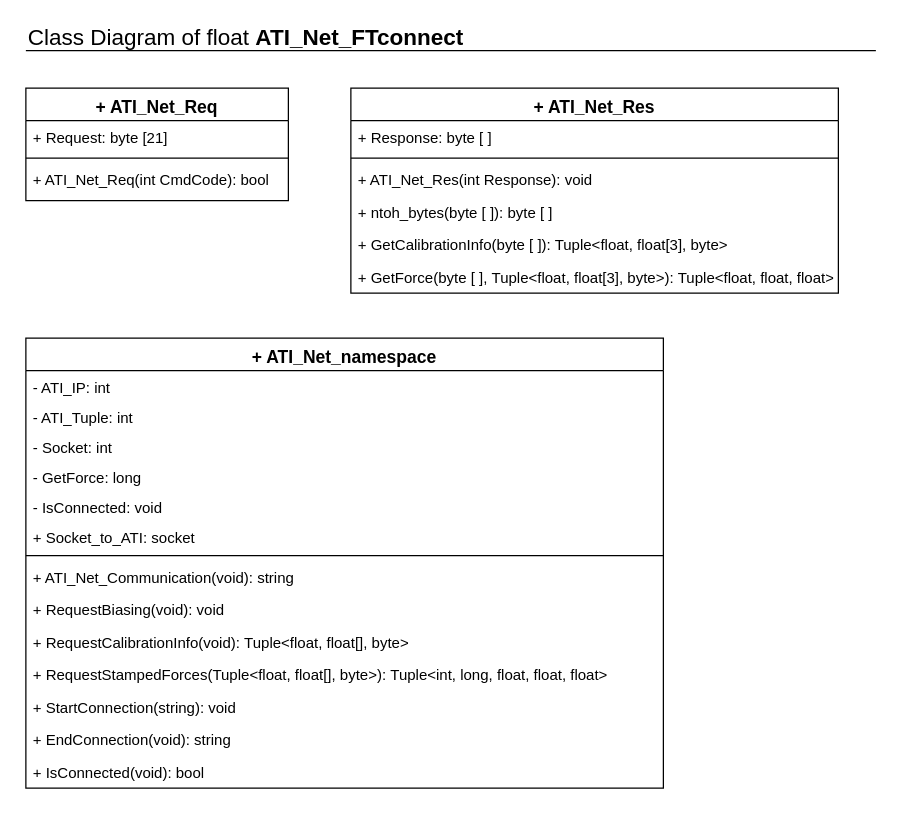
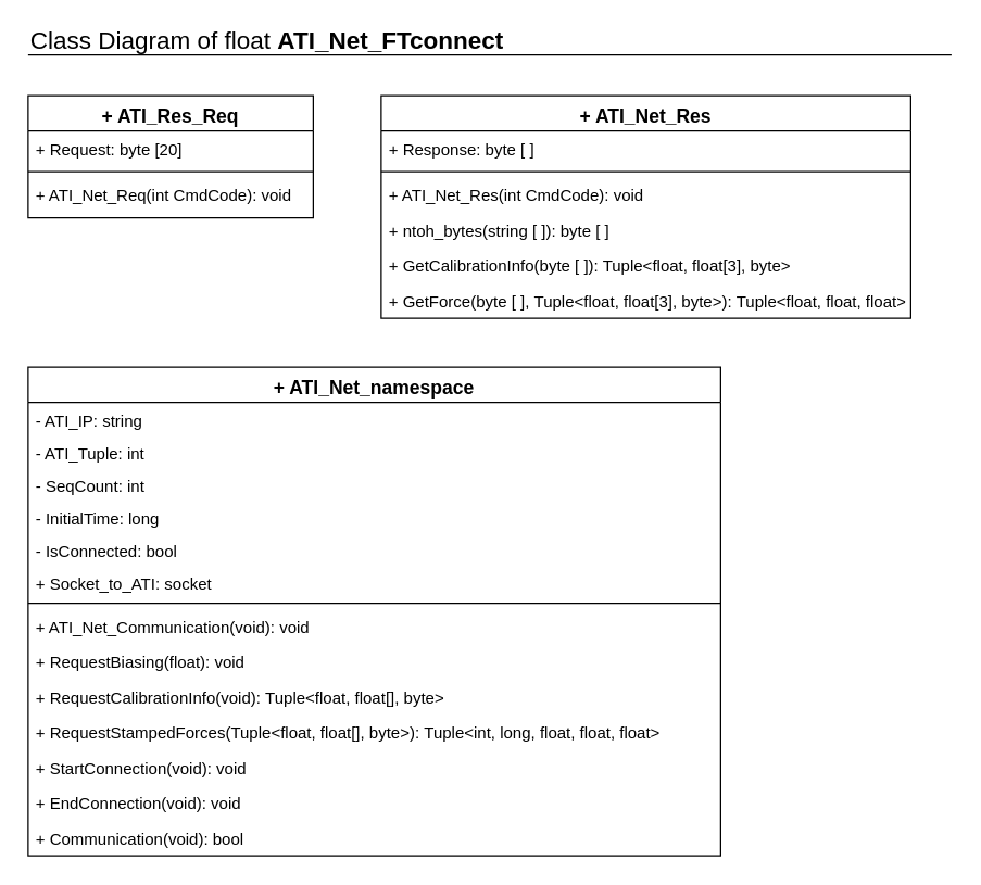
- <mxCell id="4" value="+ ATI_Net_Req" style="swimlane;fontStyle=1;align=center;verticalAlign=top;childLayout=stackLayout;horizontal=1;startSize=26;horizontalStack=0;resizeParent=1;resizeParentMax=0;resizeLast=0;collapsible=1;marginBottom=0;fontSize=14;" parent="1" vertex="1"><mxGeometry x="20" y="70" width="210" height="90" as="geometry"><mxRectangle x="20" y="50" width="110" height="26" as="alternateBounds" /></mxGeometry></mxCell>
+ <mxCell id="4" value="+ ATI_Res_Req" style="swimlane;fontStyle=1;align=center;verticalAlign=top;childLayout=stackLayout;horizontal=1;startSize=26;horizontalStack=0;resizeParent=1;resizeParentMax=0;resizeLast=0;collapsible=1;marginBottom=0;fontSize=14;" parent="1" vertex="1"><mxGeometry x="20" y="70" width="210" height="90" as="geometry"><mxRectangle x="20" y="50" width="110" height="26" as="alternateBounds" /></mxGeometry></mxCell>
- <mxCell id="5" value="+ Request: byte [21]" style="text;strokeColor=none;fillColor=none;align=left;verticalAlign=top;spacingLeft=4;spacingRight=4;overflow=hidden;rotatable=0;points=[[0,0.5],[1,0.5]];portConstraint=eastwest;" parent="4" vertex="1"><mxGeometry y="26" width="210" height="26" as="geometry" /></mxCell>
+ <mxCell id="5" value="+ Request: byte [20]" style="text;strokeColor=none;fillColor=none;align=left;verticalAlign=top;spacingLeft=4;spacingRight=4;overflow=hidden;rotatable=0;points=[[0,0.5],[1,0.5]];portConstraint=eastwest;" parent="4" vertex="1"><mxGeometry y="26" width="210" height="26" as="geometry" /></mxCell>
- <mxCell id="7" value="+ ATI_Net_Req(int CmdCode): bool" style="text;strokeColor=none;fillColor=none;align=left;verticalAlign=top;spacingLeft=4;spacingRight=4;overflow=hidden;rotatable=0;points=[[0,0.5],[1,0.5]];portConstraint=eastwest;" parent="4" vertex="1"><mxGeometry y="60" width="210" height="30" as="geometry" /></mxCell>
+ <mxCell id="7" value="+ ATI_Net_Req(int CmdCode): void" style="text;strokeColor=none;fillColor=none;align=left;verticalAlign=top;spacingLeft=4;spacingRight=4;overflow=hidden;rotatable=0;points=[[0,0.5],[1,0.5]];portConstraint=eastwest;" parent="4" vertex="1"><mxGeometry y="60" width="210" height="30" as="geometry" /></mxCell>
- <mxCell id="27" value="+ ATI_Net_Res(int Response): void" style="text;strokeColor=none;fillColor=none;align=left;verticalAlign=top;spacingLeft=4;spacingRight=4;overflow=hidden;rotatable=0;points=[[0,0.5],[1,0.5]];portConstraint=eastwest;" parent="24" vertex="1"><mxGeometry y="60" width="390" height="26" as="geometry" /></mxCell>
+ <mxCell id="27" value="+ ATI_Net_Res(int CmdCode): void" style="text;strokeColor=none;fillColor=none;align=left;verticalAlign=top;spacingLeft=4;spacingRight=4;overflow=hidden;rotatable=0;points=[[0,0.5],[1,0.5]];portConstraint=eastwest;" parent="24" vertex="1"><mxGeometry y="60" width="390" height="26" as="geometry" /></mxCell>
- <mxCell id="28" value="+ ntoh_bytes(byte [ ]): byte [ ] " style="text;strokeColor=none;fillColor=none;align=left;verticalAlign=top;spacingLeft=4;spacingRight=4;overflow=hidden;rotatable=0;points=[[0,0.5],[1,0.5]];portConstraint=eastwest;" parent="24" vertex="1"><mxGeometry y="86" width="390" height="26" as="geometry" /></mxCell>
+ <mxCell id="28" value="+ ntoh_bytes(string [ ]): byte [ ] " style="text;strokeColor=none;fillColor=none;align=left;verticalAlign=top;spacingLeft=4;spacingRight=4;overflow=hidden;rotatable=0;points=[[0,0.5],[1,0.5]];portConstraint=eastwest;" parent="24" vertex="1"><mxGeometry y="86" width="390" height="26" as="geometry" /></mxCell>
- <mxCell id="10" value="- ATI_IP: int" style="text;strokeColor=none;fillColor=none;align=left;verticalAlign=top;spacingLeft=4;spacingRight=4;overflow=hidden;rotatable=0;points=[[0,0.5],[1,0.5]];portConstraint=eastwest;spacingBottom=0;spacingTop=0;labelBackgroundColor=none;horizontal=1;" parent="9" vertex="1"><mxGeometry y="26" width="510" height="24" as="geometry" /></mxCell>
+ <mxCell id="10" value="- ATI_IP: string" style="text;strokeColor=none;fillColor=none;align=left;verticalAlign=top;spacingLeft=4;spacingRight=4;overflow=hidden;rotatable=0;points=[[0,0.5],[1,0.5]];portConstraint=eastwest;spacingBottom=0;spacingTop=0;labelBackgroundColor=none;horizontal=1;" parent="9" vertex="1"><mxGeometry y="26" width="510" height="24" as="geometry" /></mxCell>
- <mxCell id="12" value="- Socket: int" style="text;strokeColor=none;fillColor=none;align=left;verticalAlign=top;spacingLeft=4;spacingRight=4;overflow=hidden;rotatable=0;points=[[0,0.5],[1,0.5]];portConstraint=eastwest;spacingBottom=0;spacingTop=0;labelBackgroundColor=none;horizontal=1;" parent="9" vertex="1"><mxGeometry y="74" width="510" height="24" as="geometry" /></mxCell>
+ <mxCell id="12" value="- SeqCount: int" style="text;strokeColor=none;fillColor=none;align=left;verticalAlign=top;spacingLeft=4;spacingRight=4;overflow=hidden;rotatable=0;points=[[0,0.5],[1,0.5]];portConstraint=eastwest;spacingBottom=0;spacingTop=0;labelBackgroundColor=none;horizontal=1;" parent="9" vertex="1"><mxGeometry y="74" width="510" height="24" as="geometry" /></mxCell>
- <mxCell id="13" value="- GetForce: long" style="text;strokeColor=none;fillColor=none;align=left;verticalAlign=top;spacingLeft=4;spacingRight=4;overflow=hidden;rotatable=0;points=[[0,0.5],[1,0.5]];portConstraint=eastwest;spacingBottom=0;spacingTop=0;labelBackgroundColor=none;horizontal=1;" parent="9" vertex="1"><mxGeometry y="98" width="510" height="24" as="geometry" /></mxCell>
+ <mxCell id="13" value="- InitialTime: long" style="text;strokeColor=none;fillColor=none;align=left;verticalAlign=top;spacingLeft=4;spacingRight=4;overflow=hidden;rotatable=0;points=[[0,0.5],[1,0.5]];portConstraint=eastwest;spacingBottom=0;spacingTop=0;labelBackgroundColor=none;horizontal=1;" parent="9" vertex="1"><mxGeometry y="98" width="510" height="24" as="geometry" /></mxCell>
- <mxCell id="14" value="- IsConnected: void" style="text;strokeColor=none;fillColor=none;align=left;verticalAlign=top;spacingLeft=4;spacingRight=4;overflow=hidden;rotatable=0;points=[[0,0.5],[1,0.5]];portConstraint=eastwest;spacingBottom=0;spacingTop=0;labelBackgroundColor=none;horizontal=1;" parent="9" vertex="1"><mxGeometry y="122" width="510" height="24" as="geometry" /></mxCell>
+ <mxCell id="14" value="- IsConnected: bool" style="text;strokeColor=none;fillColor=none;align=left;verticalAlign=top;spacingLeft=4;spacingRight=4;overflow=hidden;rotatable=0;points=[[0,0.5],[1,0.5]];portConstraint=eastwest;spacingBottom=0;spacingTop=0;labelBackgroundColor=none;horizontal=1;" parent="9" vertex="1"><mxGeometry y="122" width="510" height="24" as="geometry" /></mxCell>
- <mxCell id="17" value="+ ATI_Net_Communication(void): string " style="text;strokeColor=none;fillColor=none;align=left;verticalAlign=top;spacingLeft=4;spacingRight=4;overflow=hidden;rotatable=0;points=[[0,0.5],[1,0.5]];portConstraint=eastwest;" parent="9" vertex="1"><mxGeometry y="178" width="510" height="26" as="geometry" /></mxCell>
+ <mxCell id="17" value="+ ATI_Net_Communication(void): void " style="text;strokeColor=none;fillColor=none;align=left;verticalAlign=top;spacingLeft=4;spacingRight=4;overflow=hidden;rotatable=0;points=[[0,0.5],[1,0.5]];portConstraint=eastwest;" parent="9" vertex="1"><mxGeometry y="178" width="510" height="26" as="geometry" /></mxCell>
- <mxCell id="18" value="+ RequestBiasing(void): void" style="text;strokeColor=none;fillColor=none;align=left;verticalAlign=top;spacingLeft=4;spacingRight=4;overflow=hidden;rotatable=0;points=[[0,0.5],[1,0.5]];portConstraint=eastwest;" parent="9" vertex="1"><mxGeometry y="204" width="510" height="26" as="geometry" /></mxCell>
+ <mxCell id="18" value="+ RequestBiasing(float): void" style="text;strokeColor=none;fillColor=none;align=left;verticalAlign=top;spacingLeft=4;spacingRight=4;overflow=hidden;rotatable=0;points=[[0,0.5],[1,0.5]];portConstraint=eastwest;" parent="9" vertex="1"><mxGeometry y="204" width="510" height="26" as="geometry" /></mxCell>
- <mxCell id="21" value="+ StartConnection(string): void" style="text;strokeColor=none;fillColor=none;align=left;verticalAlign=top;spacingLeft=4;spacingRight=4;overflow=hidden;rotatable=0;points=[[0,0.5],[1,0.5]];portConstraint=eastwest;" parent="9" vertex="1"><mxGeometry y="282" width="510" height="26" as="geometry" /></mxCell>
+ <mxCell id="21" value="+ StartConnection(void): void" style="text;strokeColor=none;fillColor=none;align=left;verticalAlign=top;spacingLeft=4;spacingRight=4;overflow=hidden;rotatable=0;points=[[0,0.5],[1,0.5]];portConstraint=eastwest;" parent="9" vertex="1"><mxGeometry y="282" width="510" height="26" as="geometry" /></mxCell>
- <mxCell id="22" value="+ EndConnection(void): string" style="text;strokeColor=none;fillColor=none;align=left;verticalAlign=top;spacingLeft=4;spacingRight=4;overflow=hidden;rotatable=0;points=[[0,0.5],[1,0.5]];portConstraint=eastwest;" parent="9" vertex="1"><mxGeometry y="308" width="510" height="26" as="geometry" /></mxCell>
+ <mxCell id="22" value="+ EndConnection(void): void" style="text;strokeColor=none;fillColor=none;align=left;verticalAlign=top;spacingLeft=4;spacingRight=4;overflow=hidden;rotatable=0;points=[[0,0.5],[1,0.5]];portConstraint=eastwest;" parent="9" vertex="1"><mxGeometry y="308" width="510" height="26" as="geometry" /></mxCell>
- <mxCell id="23" value="+ IsConnected(void): bool" style="text;strokeColor=none;fillColor=none;align=left;verticalAlign=top;spacingLeft=4;spacingRight=4;overflow=hidden;rotatable=0;points=[[0,0.5],[1,0.5]];portConstraint=eastwest;" parent="9" vertex="1"><mxGeometry y="334" width="510" height="26" as="geometry" /></mxCell>
+ <mxCell id="23" value="+ Communication(void): bool" style="text;strokeColor=none;fillColor=none;align=left;verticalAlign=top;spacingLeft=4;spacingRight=4;overflow=hidden;rotatable=0;points=[[0,0.5],[1,0.5]];portConstraint=eastwest;" parent="9" vertex="1"><mxGeometry y="334" width="510" height="26" as="geometry" /></mxCell>
